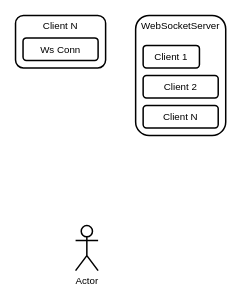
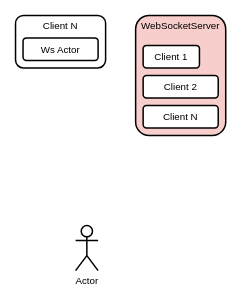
- <mxCell id="3" value="WebSocketServer" style="rounded=1;whiteSpace=wrap;html=1;strokeWidth=2;fontSize=13;verticalAlign=top;" vertex="1" parent="2"><mxGeometry width="120" height="160" as="geometry" /></mxCell>
+ <mxCell id="3" value="WebSocketServer" style="rounded=1;whiteSpace=wrap;html=1;strokeWidth=2;fontSize=13;verticalAlign=top;fillColor=#f8cecc;" vertex="1" parent="2"><mxGeometry width="120" height="160" as="geometry" /></mxCell>
- <mxCell id="9" value="Ws Conn" style="rounded=1;whiteSpace=wrap;html=1;strokeWidth=2;fontSize=13;" vertex="1" parent="7"><mxGeometry x="10" y="30" width="100" height="30" as="geometry" /></mxCell>
+ <mxCell id="9" value="Ws Actor" style="rounded=1;whiteSpace=wrap;html=1;strokeWidth=2;fontSize=13;" vertex="1" parent="7"><mxGeometry x="10" y="30" width="100" height="30" as="geometry" /></mxCell>
